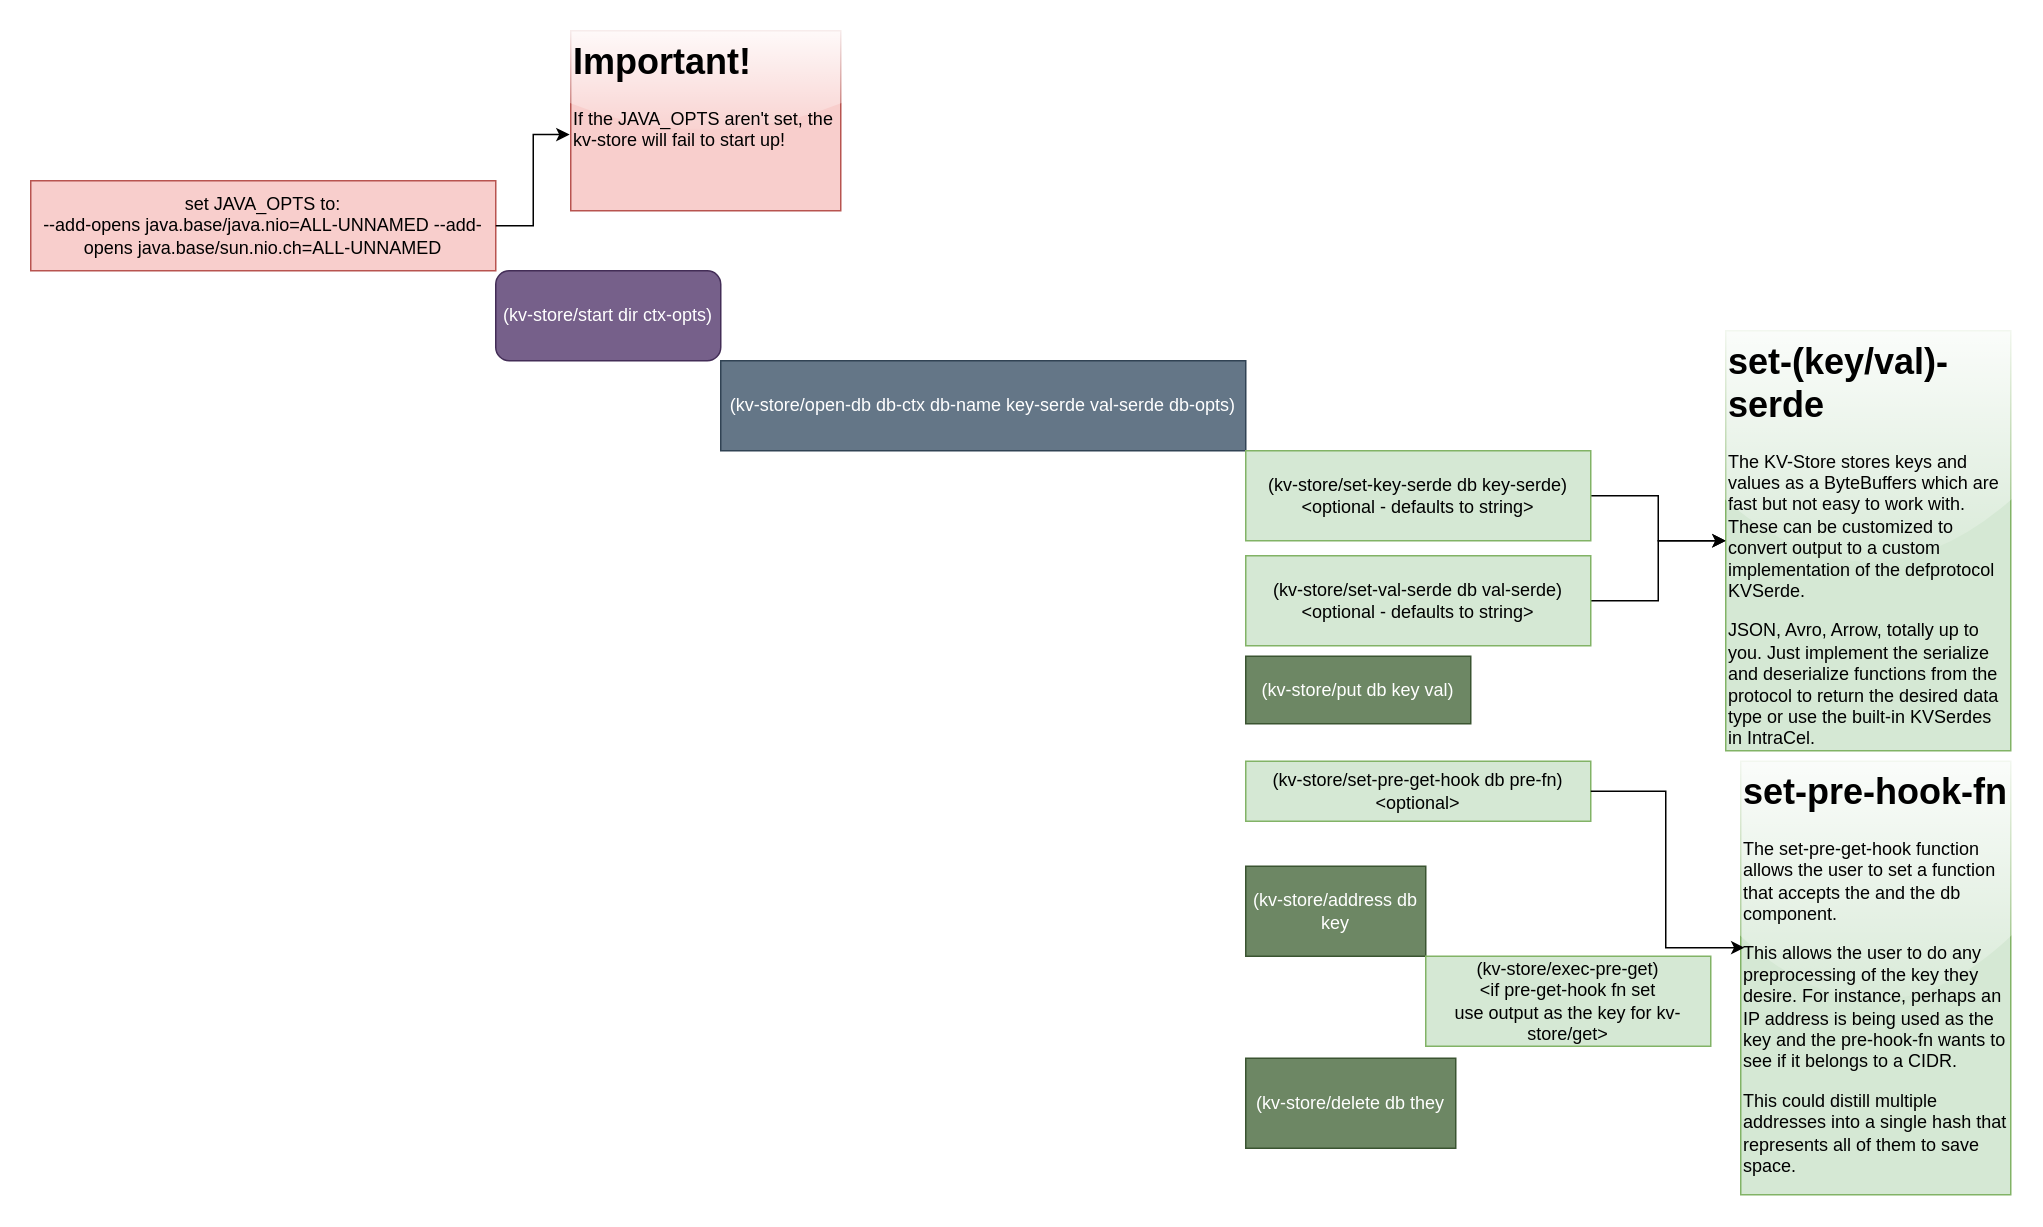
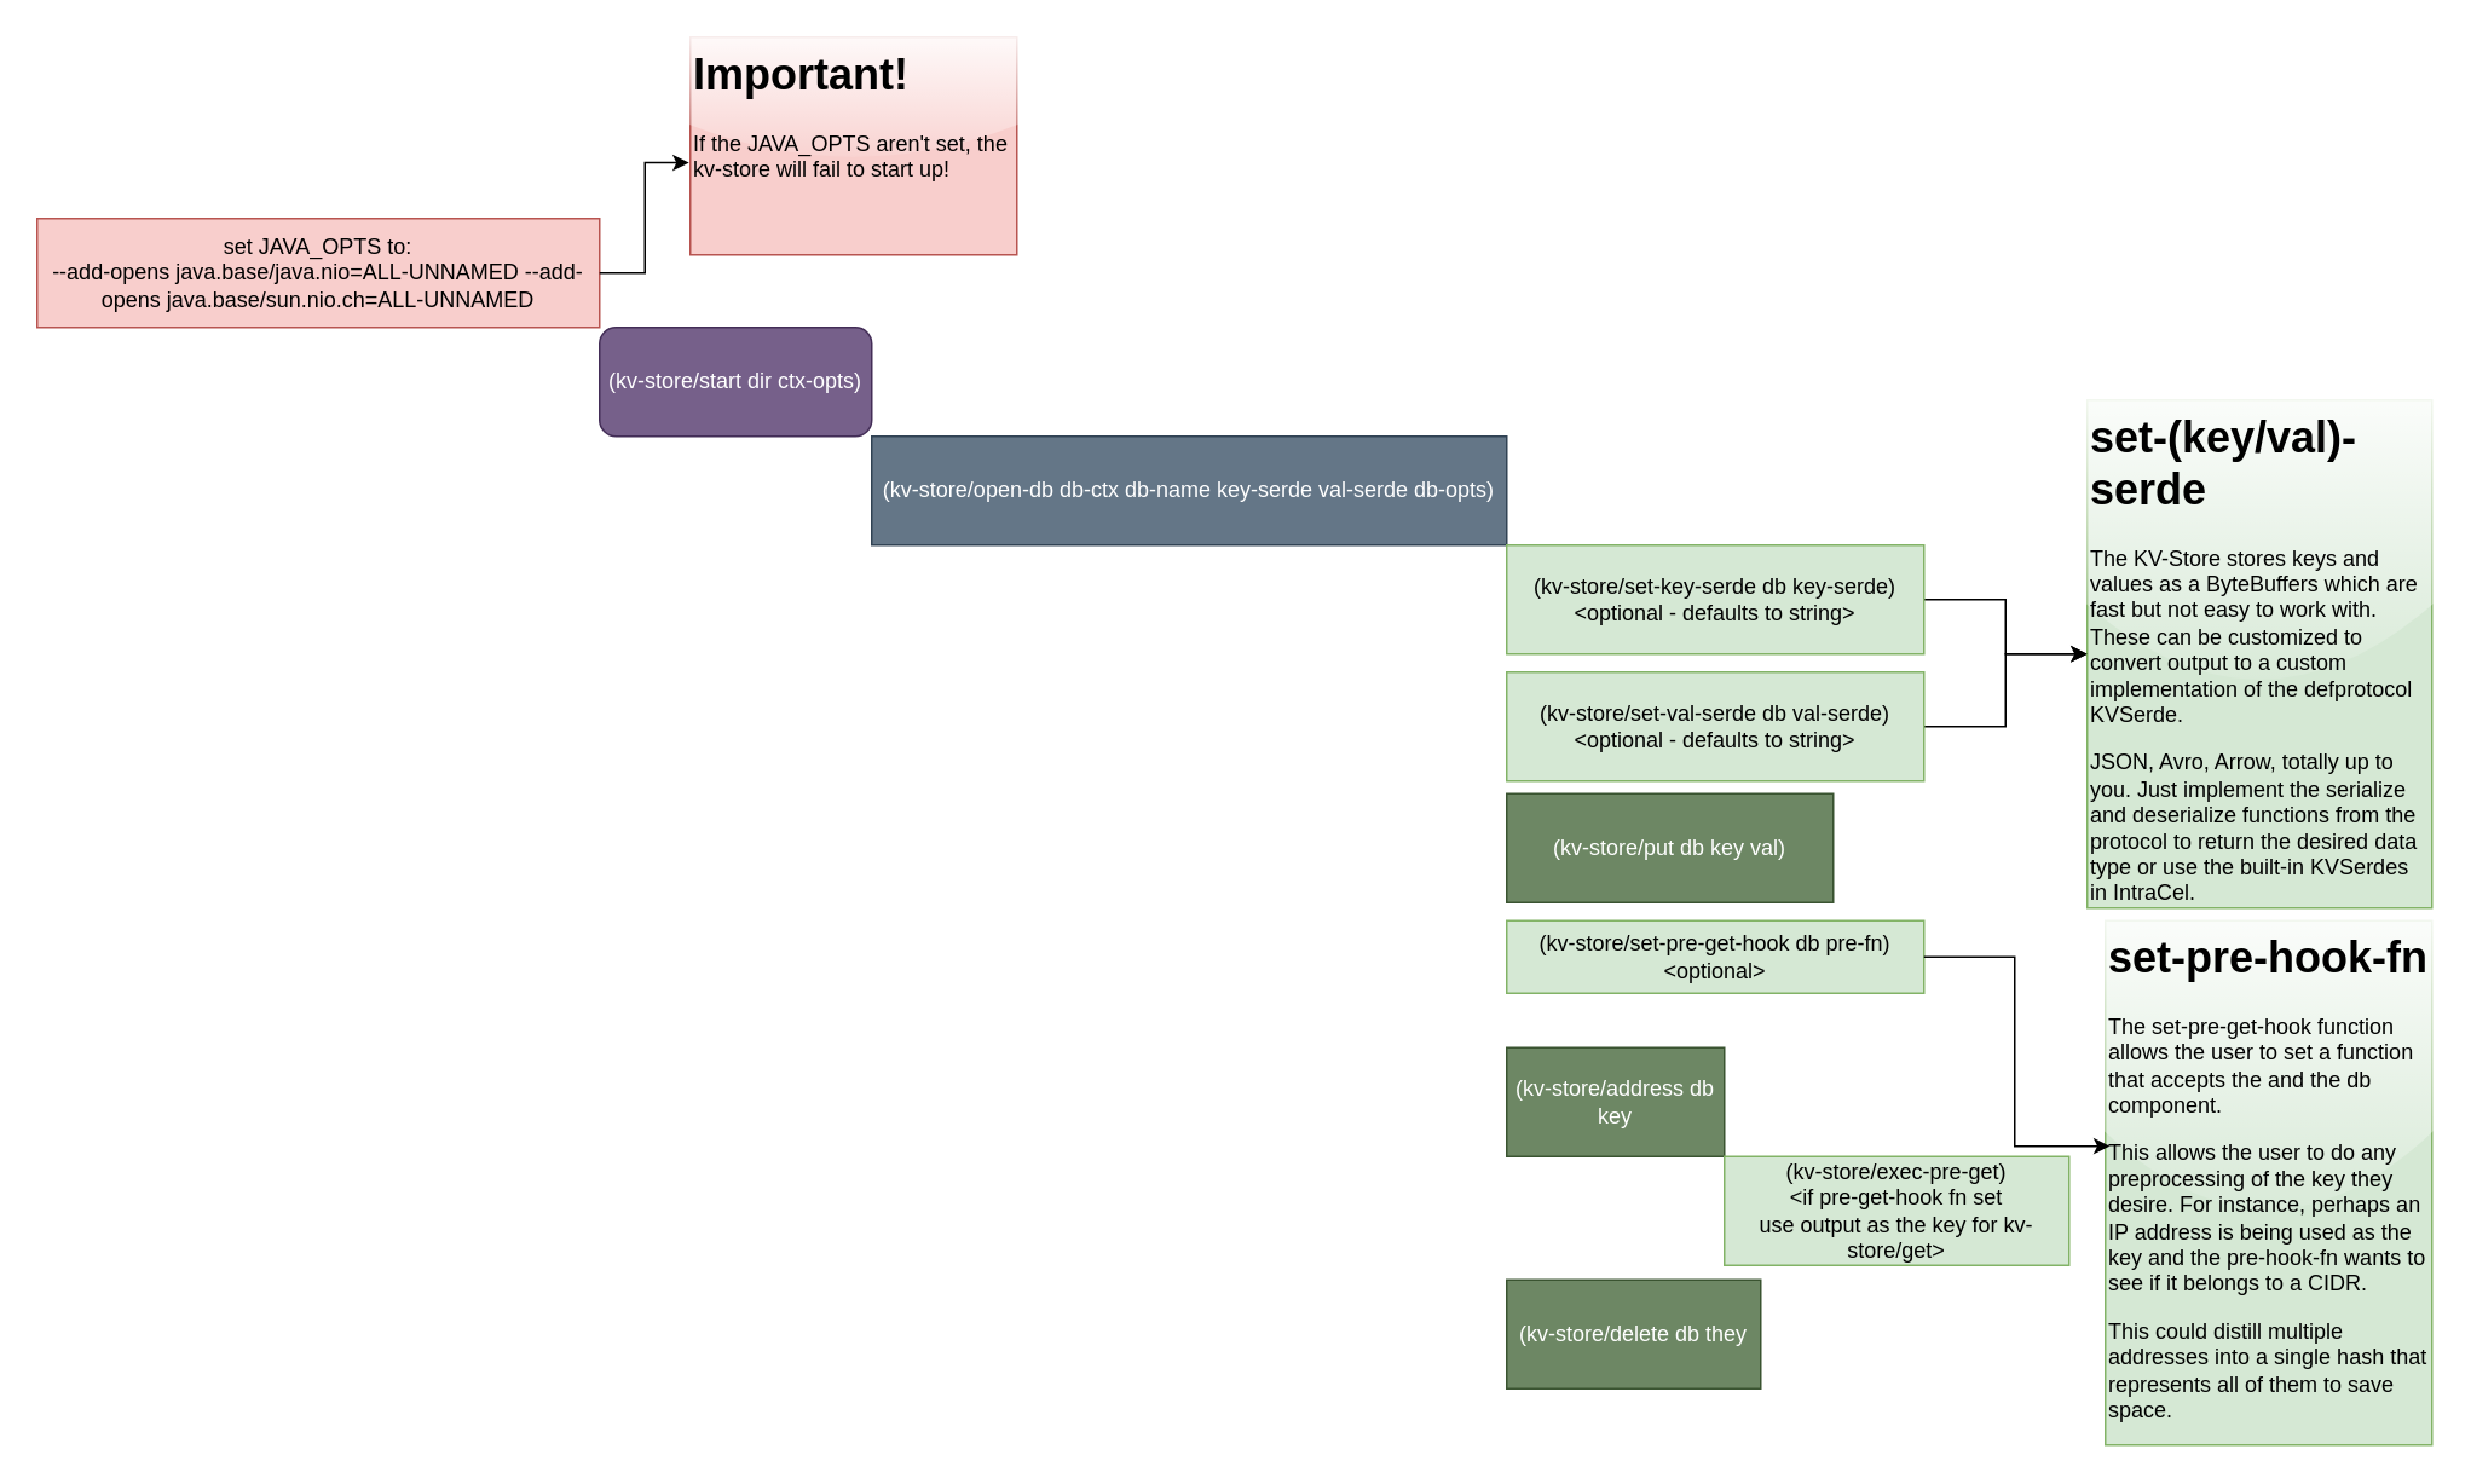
- <mxCell id="5" value="(kv-store/put db key val)" style="rounded=0;whiteSpace=wrap;html=1;fillColor=#6d8764;fontColor=#ffffff;strokeColor=#3A5431;" parent="1" vertex="1"><mxGeometry x="830" y="437" width="150" height="45" as="geometry" /></mxCell>
+ <mxCell id="5" value="(kv-store/put db key val)" style="rounded=0;whiteSpace=wrap;html=1;fillColor=#6d8764;fontColor=#ffffff;strokeColor=#3A5431;" parent="1" vertex="1"><mxGeometry x="830" y="437" width="180" height="60" as="geometry" /></mxCell>
